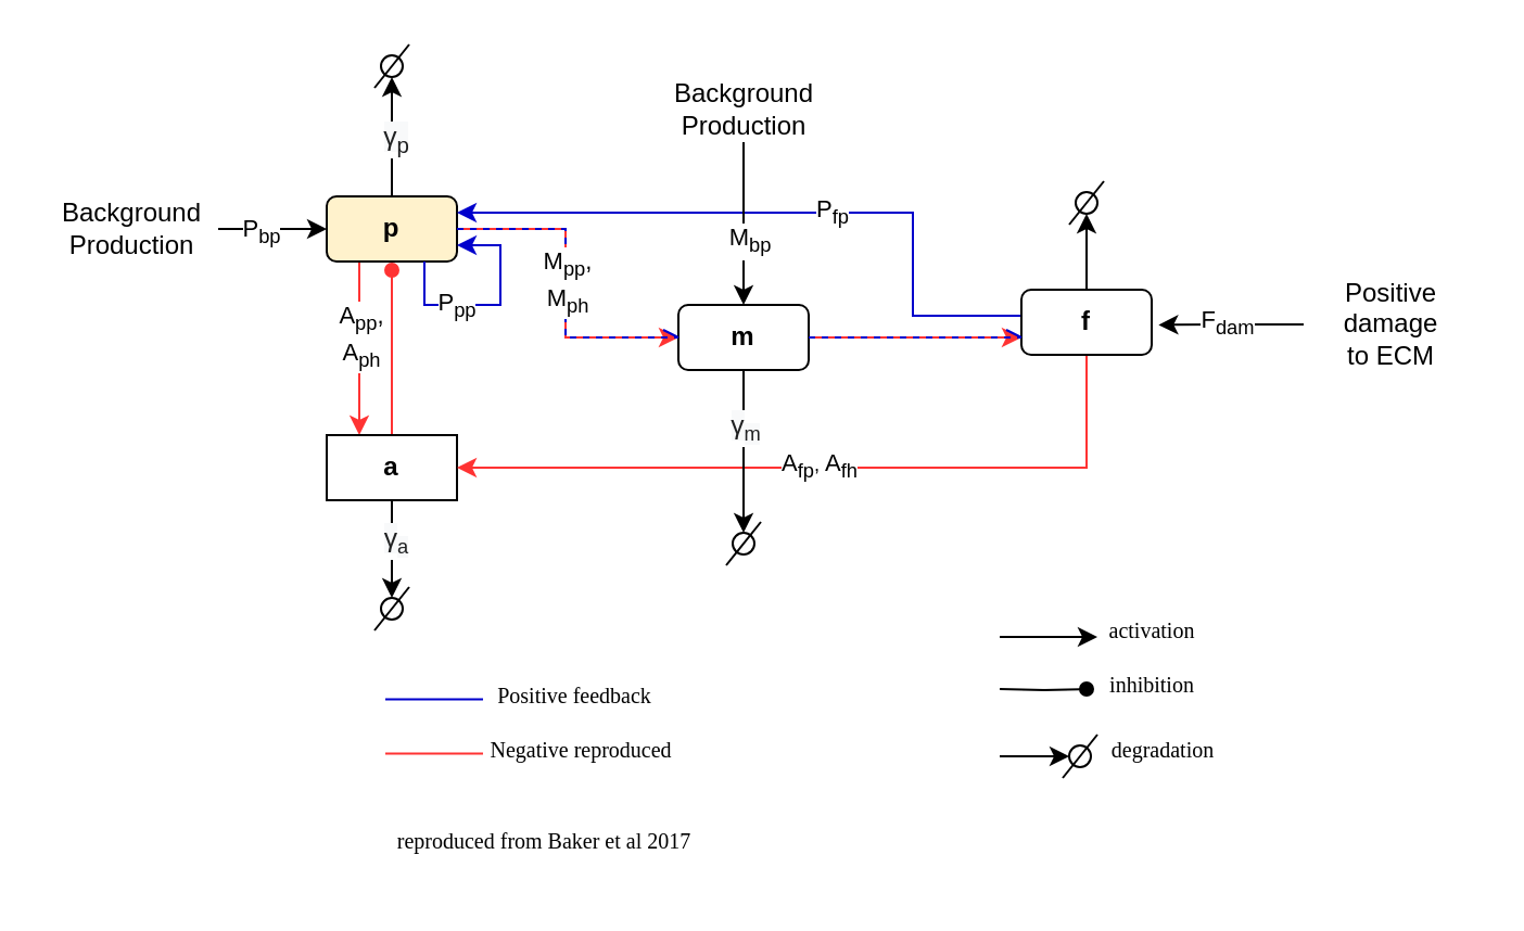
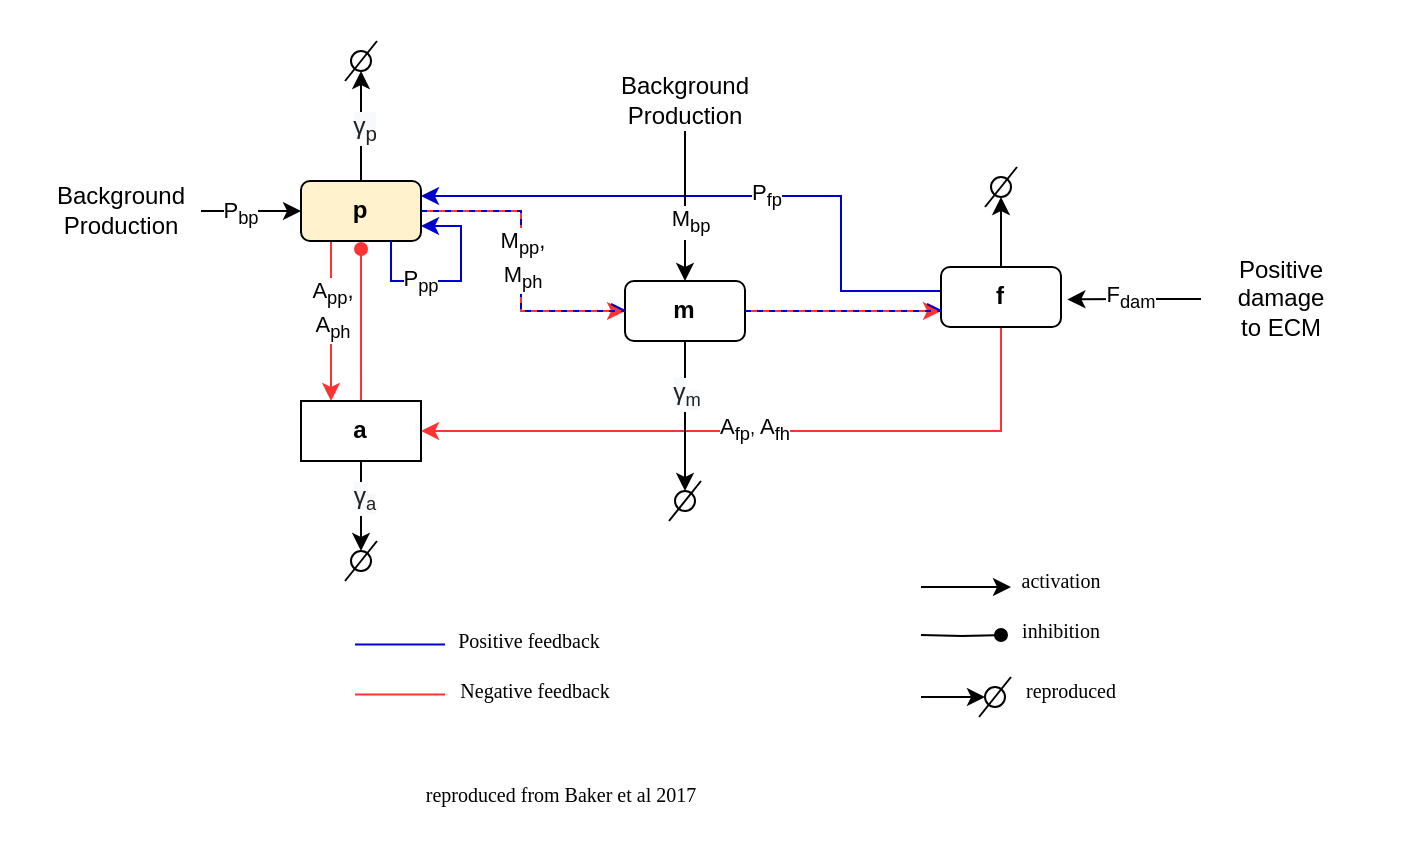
- <mxCell id="44" value="&lt;div class=&quot;page&quot; title=&quot;Page 1&quot;&gt;&lt;div class=&quot;section&quot; style=&quot;background-color: rgb(255 , 255 , 255)&quot;&gt;&lt;div class=&quot;layoutArea&quot;&gt;&lt;div class=&quot;column&quot;&gt;&lt;p&gt;&lt;span style=&quot;font-family: &amp;#34;calibri&amp;#34;&quot;&gt;&lt;font style=&quot;font-size: 10px&quot;&gt;Negative reproduced&lt;/font&gt;&lt;/span&gt;&lt;/p&gt;&lt;/div&gt;&lt;/div&gt;&lt;/div&gt;&lt;/div&gt;" style="text;html=1;align=center;verticalAlign=middle;resizable=0;points=[];autosize=1;strokeColor=none;" vertex="1" parent="1"><mxGeometry x="222" y="325" width="90" height="40" as="geometry" /></mxCell>
+ <mxCell id="44" value="&lt;div class=&quot;page&quot; title=&quot;Page 1&quot;&gt;&lt;div class=&quot;section&quot; style=&quot;background-color: rgb(255 , 255 , 255)&quot;&gt;&lt;div class=&quot;layoutArea&quot;&gt;&lt;div class=&quot;column&quot;&gt;&lt;p&gt;&lt;span style=&quot;font-family: &amp;#34;calibri&amp;#34;&quot;&gt;&lt;font style=&quot;font-size: 10px&quot;&gt;Negative feedback&lt;/font&gt;&lt;/span&gt;&lt;/p&gt;&lt;/div&gt;&lt;/div&gt;&lt;/div&gt;&lt;/div&gt;" style="text;html=1;align=center;verticalAlign=middle;resizable=0;points=[];autosize=1;strokeColor=none;" vertex="1" parent="1"><mxGeometry x="222" y="325" width="90" height="40" as="geometry" /></mxCell>
- <mxCell id="42" value="&lt;div class=&quot;page&quot; title=&quot;Page 1&quot;&gt;&lt;div class=&quot;section&quot; style=&quot;background-color: rgb(255 , 255 , 255)&quot;&gt;&lt;div class=&quot;layoutArea&quot;&gt;&lt;div class=&quot;column&quot;&gt;&lt;p&gt;&lt;span style=&quot;font-family: &amp;#34;calibri&amp;#34;&quot;&gt;&lt;font style=&quot;font-size: 10px&quot;&gt;degradation&lt;/font&gt;&lt;/span&gt;&lt;/p&gt;&lt;/div&gt;&lt;/div&gt;&lt;/div&gt;&lt;/div&gt;" style="text;html=1;align=center;verticalAlign=middle;resizable=0;points=[];autosize=1;strokeColor=none;" vertex="1" parent="1"><mxGeometry x="505" y="325" width="60" height="40" as="geometry" /></mxCell>
+ <mxCell id="42" value="&lt;div class=&quot;page&quot; title=&quot;Page 1&quot;&gt;&lt;div class=&quot;section&quot; style=&quot;background-color: rgb(255 , 255 , 255)&quot;&gt;&lt;div class=&quot;layoutArea&quot;&gt;&lt;div class=&quot;column&quot;&gt;&lt;p&gt;&lt;span style=&quot;font-family: &amp;#34;calibri&amp;#34;&quot;&gt;&lt;font style=&quot;font-size: 10px&quot;&gt;reproduced&lt;/font&gt;&lt;/span&gt;&lt;/p&gt;&lt;/div&gt;&lt;/div&gt;&lt;/div&gt;&lt;/div&gt;" style="text;html=1;align=center;verticalAlign=middle;resizable=0;points=[];autosize=1;strokeColor=none;" vertex="1" parent="1"><mxGeometry x="505" y="325" width="60" height="40" as="geometry" /></mxCell>
- <mxCell id="22" value="&lt;div class=&quot;page&quot; title=&quot;Page 1&quot;&gt;&lt;div class=&quot;section&quot; style=&quot;background-color: rgb(255 , 255 , 255)&quot;&gt;&lt;div class=&quot;layoutArea&quot;&gt;&lt;div class=&quot;column&quot;&gt;&lt;p&gt;&lt;span style=&quot;font-family: &amp;#34;calibri&amp;#34;&quot;&gt;&lt;font style=&quot;font-size: 10px&quot;&gt;reproduced from Baker et al 2017&lt;/font&gt;&lt;/span&gt;&lt;/p&gt;&lt;/div&gt;&lt;/div&gt;&lt;/div&gt;&lt;/div&gt;" style="text;html=1;align=center;verticalAlign=middle;resizable=0;points=[];autosize=1;strokeColor=none;" vertex="1" parent="1"><mxGeometry x="175" y="367" width="150" height="40" as="geometry" /></mxCell>
+ <mxCell id="22" value="&lt;div class=&quot;page&quot; title=&quot;Page 1&quot;&gt;&lt;div class=&quot;section&quot; style=&quot;background-color: rgb(255 , 255 , 255)&quot;&gt;&lt;div class=&quot;layoutArea&quot;&gt;&lt;div class=&quot;column&quot;&gt;&lt;p&gt;&lt;span style=&quot;font-family: &amp;#34;calibri&amp;#34;&quot;&gt;&lt;font style=&quot;font-size: 10px&quot;&gt;reproduced from Baker et al 2017&lt;/font&gt;&lt;/span&gt;&lt;/p&gt;&lt;/div&gt;&lt;/div&gt;&lt;/div&gt;&lt;/div&gt;" style="text;html=1;align=center;verticalAlign=middle;resizable=0;points=[];autosize=1;strokeColor=none;" vertex="1" parent="1"><mxGeometry x="205" y="377" width="150" height="40" as="geometry" /></mxCell>
